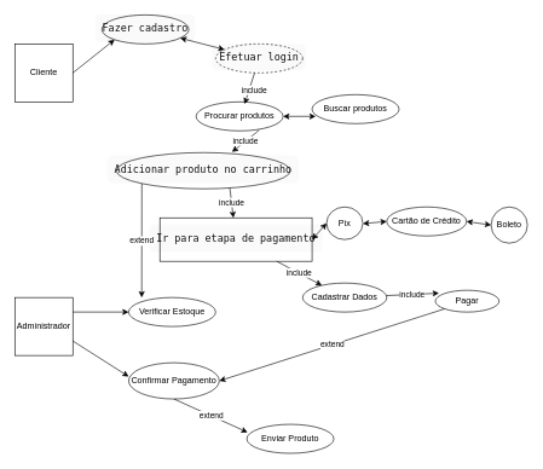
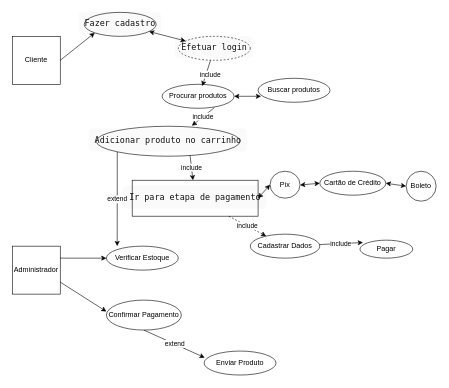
- <mxCell id="27" value="include" style="endArrow=classic;html=1;rounded=0;" edge="1" parent="1" source="9" target="13"><mxGeometry width="50" height="50" relative="1" as="geometry"><mxPoint x="420" y="370" as="sourcePoint" /><mxPoint x="426" y="412" as="targetPoint" /></mxGeometry></mxCell>
+ <mxCell id="27" value="include" style="endArrow=classic;html=1;rounded=0;dashed=1;" edge="1" parent="1" source="9" target="13"><mxGeometry width="50" height="50" relative="1" as="geometry"><mxPoint x="420" y="370" as="sourcePoint" /><mxPoint x="426" y="412" as="targetPoint" /></mxGeometry></mxCell>
- <mxCell id="32" value="extend" style="endArrow=classic;html=1;rounded=0;entryX=1;entryY=0.5;entryDx=0;entryDy=0;exitX=0;exitY=1;exitDx=0;exitDy=0;" edge="1" parent="1" source="14" target="16"><mxGeometry width="50" height="50" relative="1" as="geometry"><mxPoint x="400" y="500" as="sourcePoint" /><mxPoint x="350" y="360" as="targetPoint" /></mxGeometry></mxCell>
